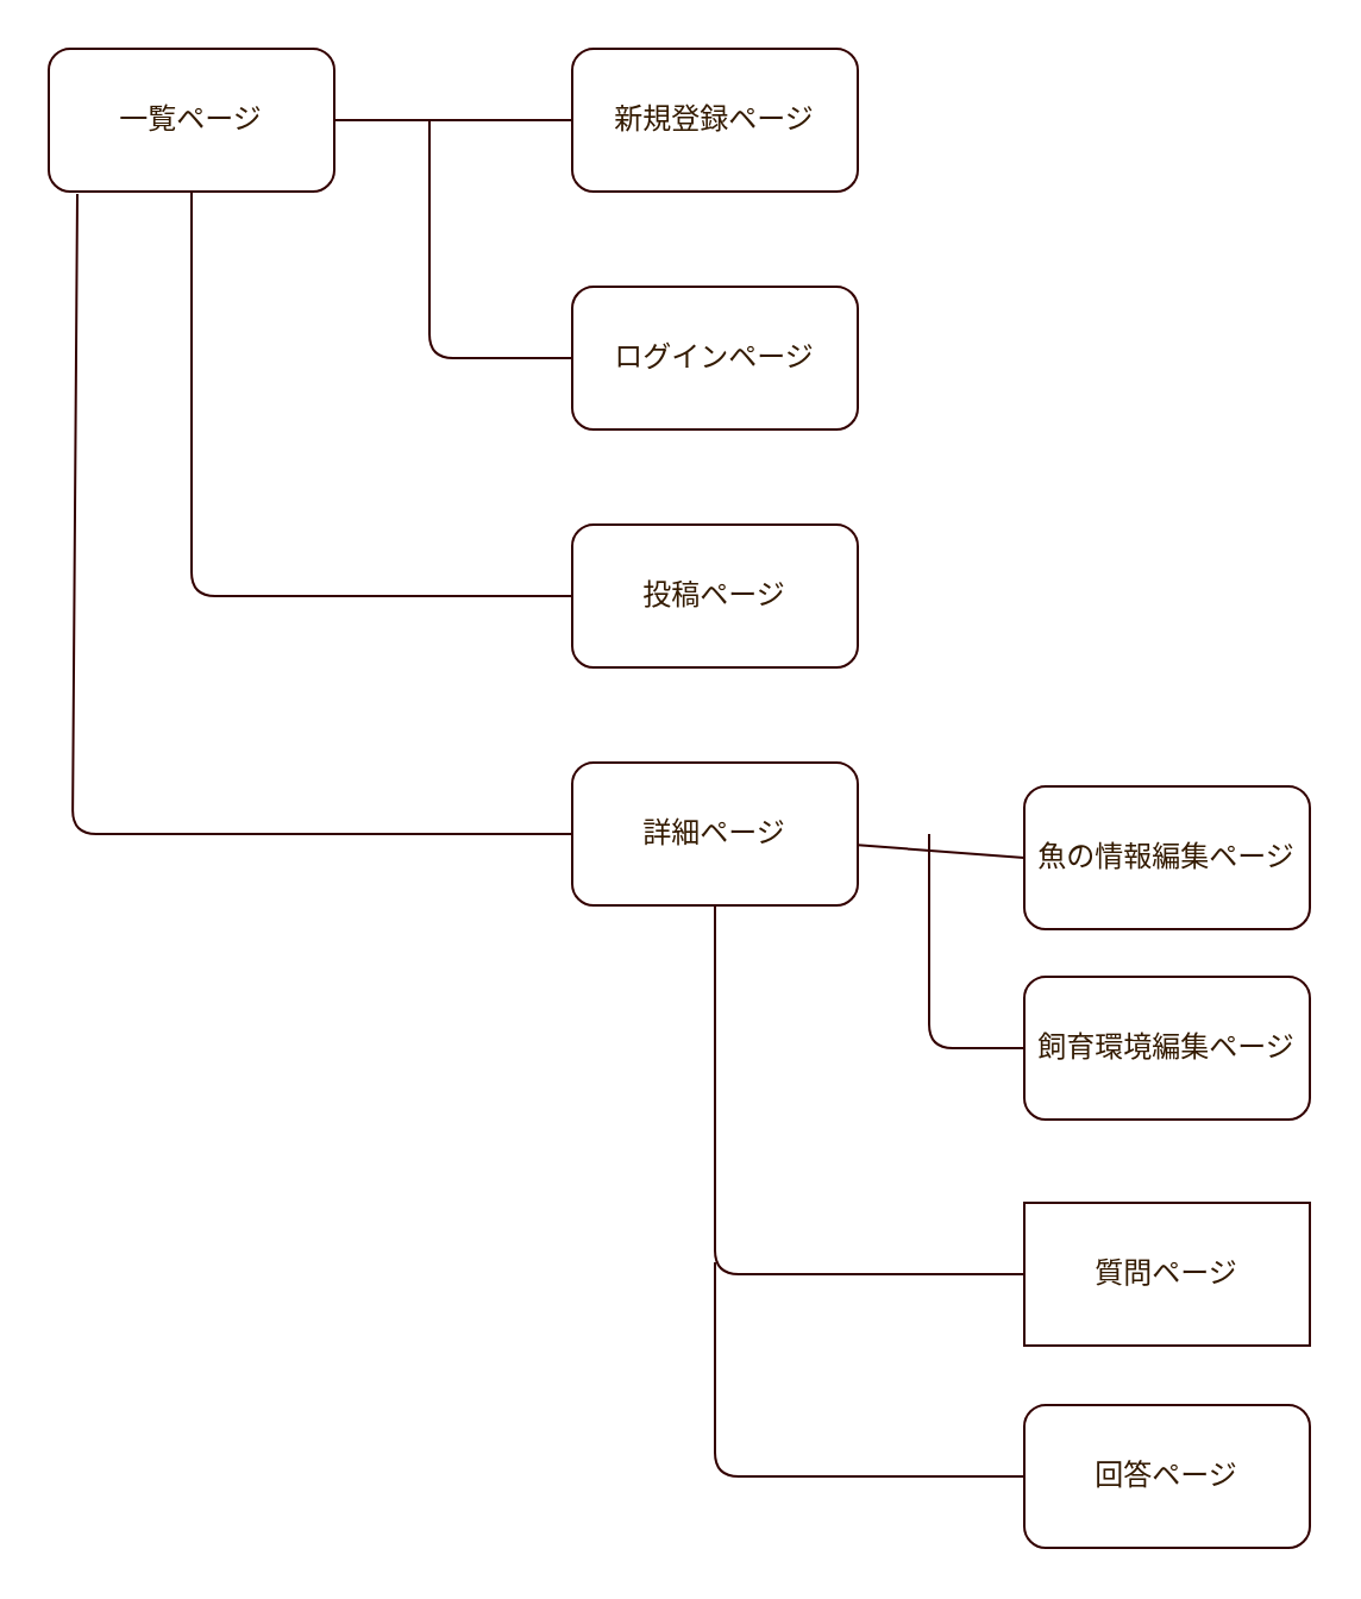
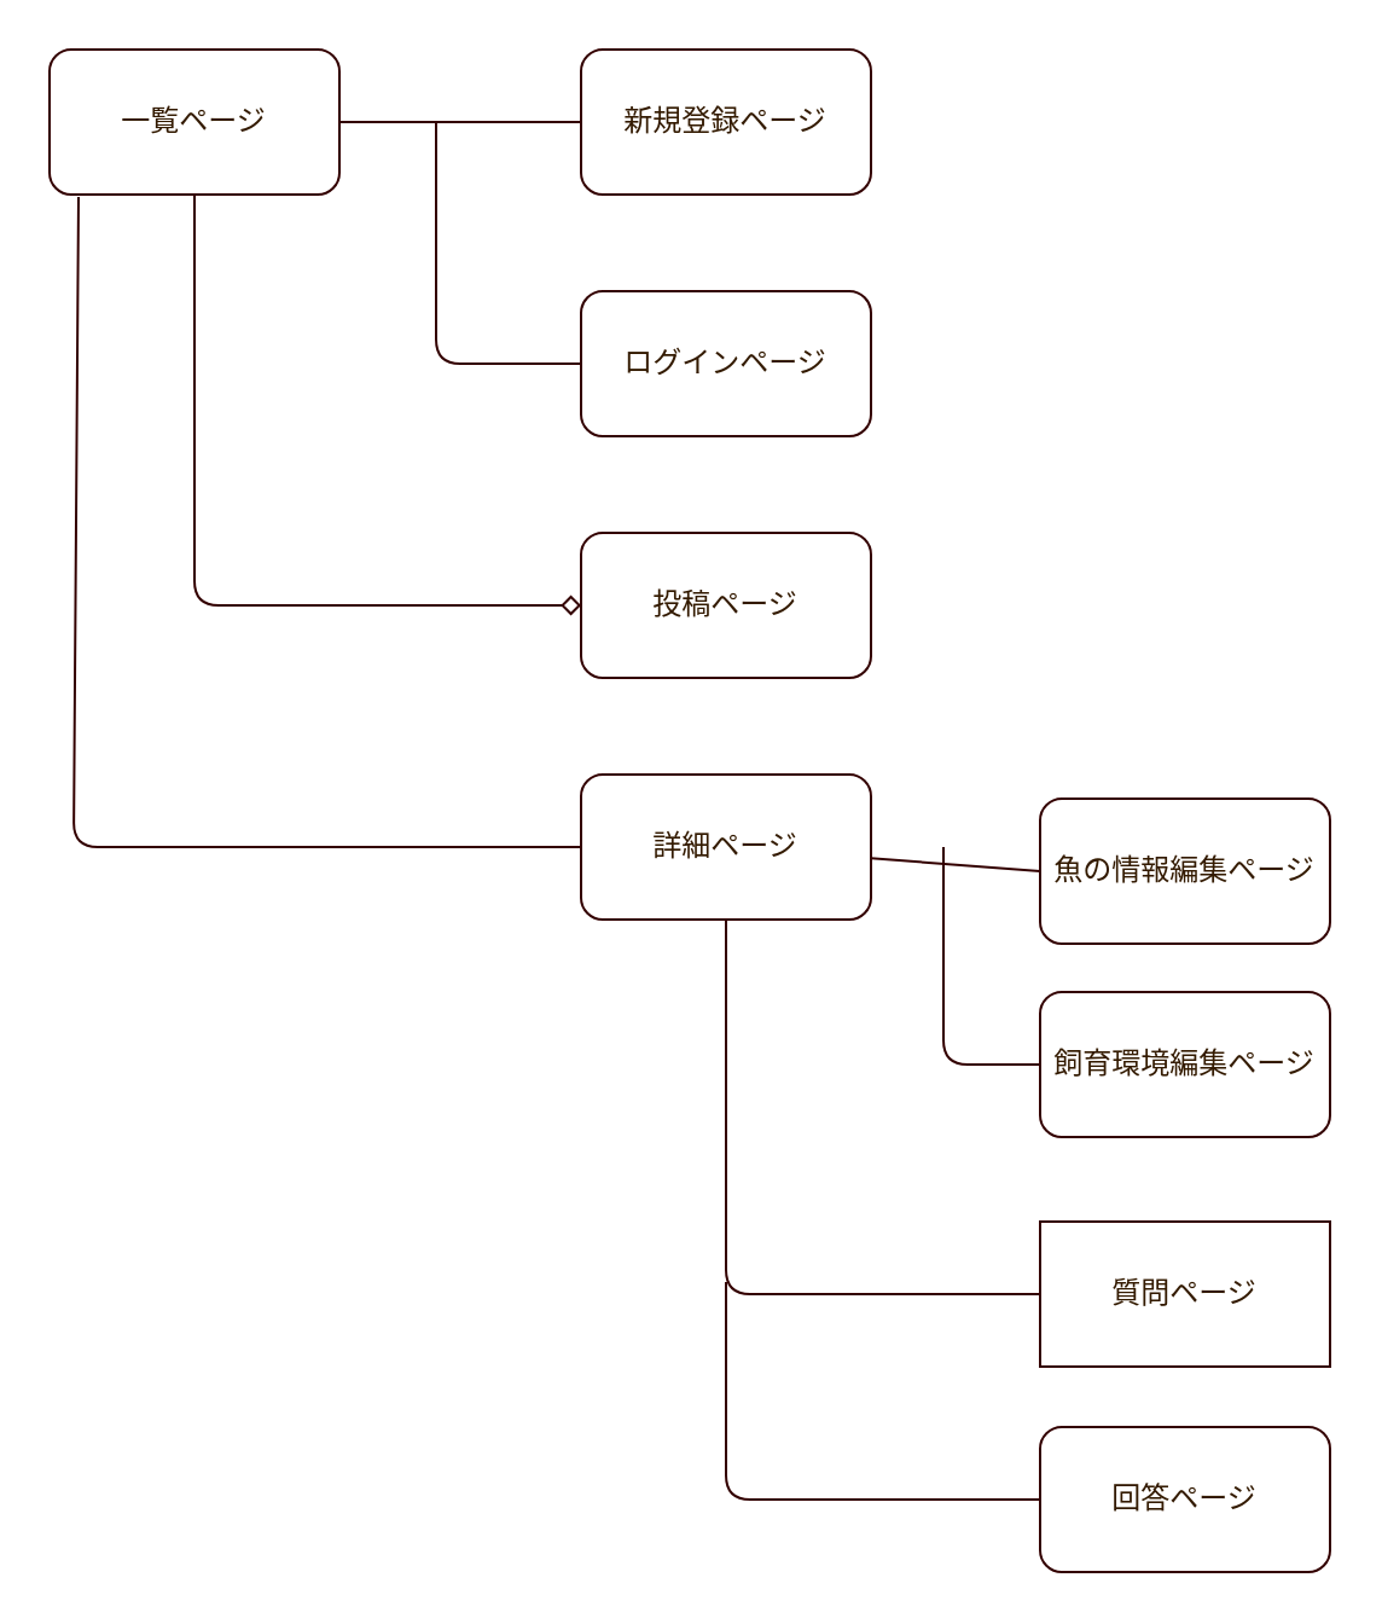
- <mxCell id="3" style="edgeStyle=none;html=1;exitX=0.5;exitY=1;exitDx=0;exitDy=0;entryX=0;entryY=0.5;entryDx=0;entryDy=0;endArrow=none;endFill=0;fillColor=none;fontColor=#331A00;strokeColor=#330000;" parent="1" source="5" target="9" edge="1"><mxGeometry relative="1" as="geometry"><Array as="points"><mxPoint x="80" y="250" /></Array></mxGeometry></mxCell>
+ <mxCell id="3" style="edgeStyle=none;html=1;exitX=0.5;exitY=1;exitDx=0;exitDy=0;entryX=0;entryY=0.5;entryDx=0;entryDy=0;endArrow=diamond;endFill=0;fillColor=none;fontColor=#331A00;strokeColor=#330000;" parent="1" source="5" target="9" edge="1"><mxGeometry relative="1" as="geometry"><Array as="points"><mxPoint x="80" y="250" /></Array></mxGeometry></mxCell>
